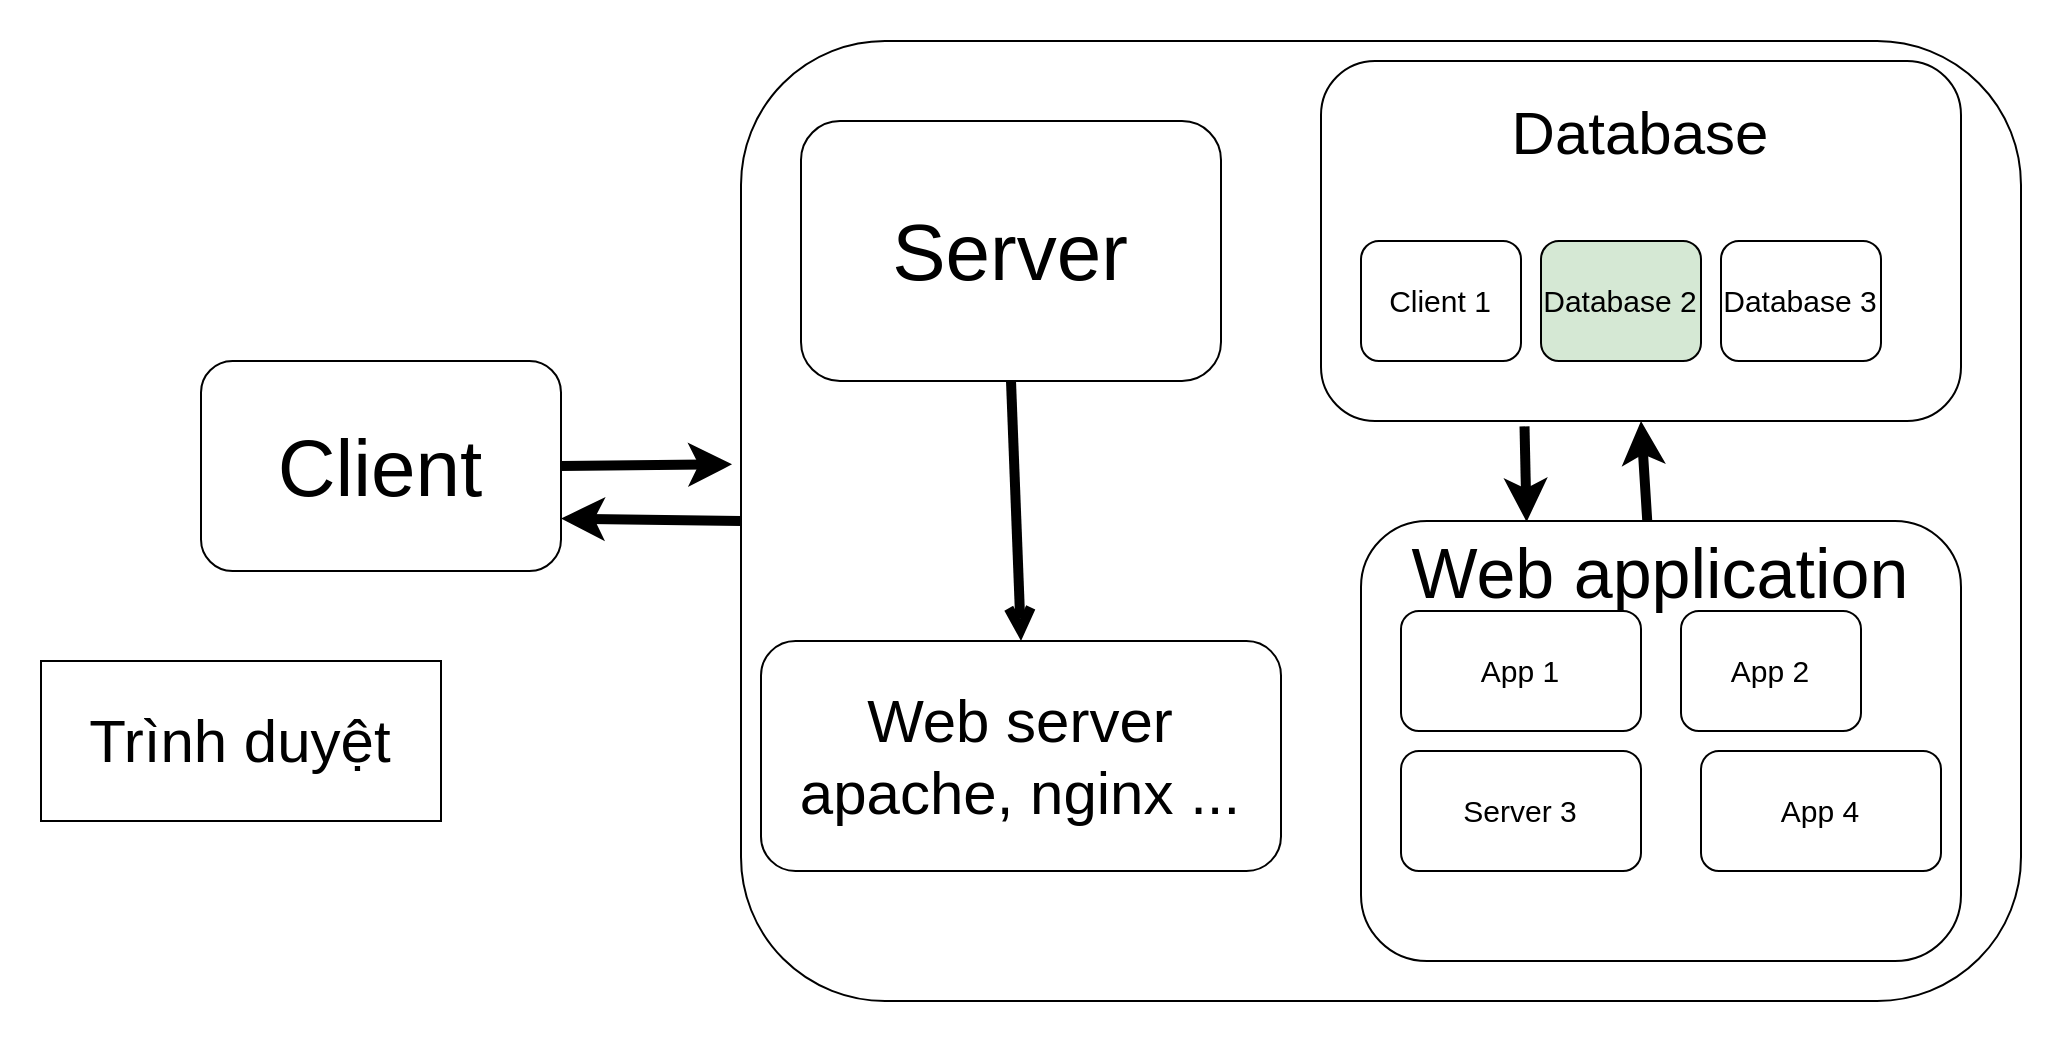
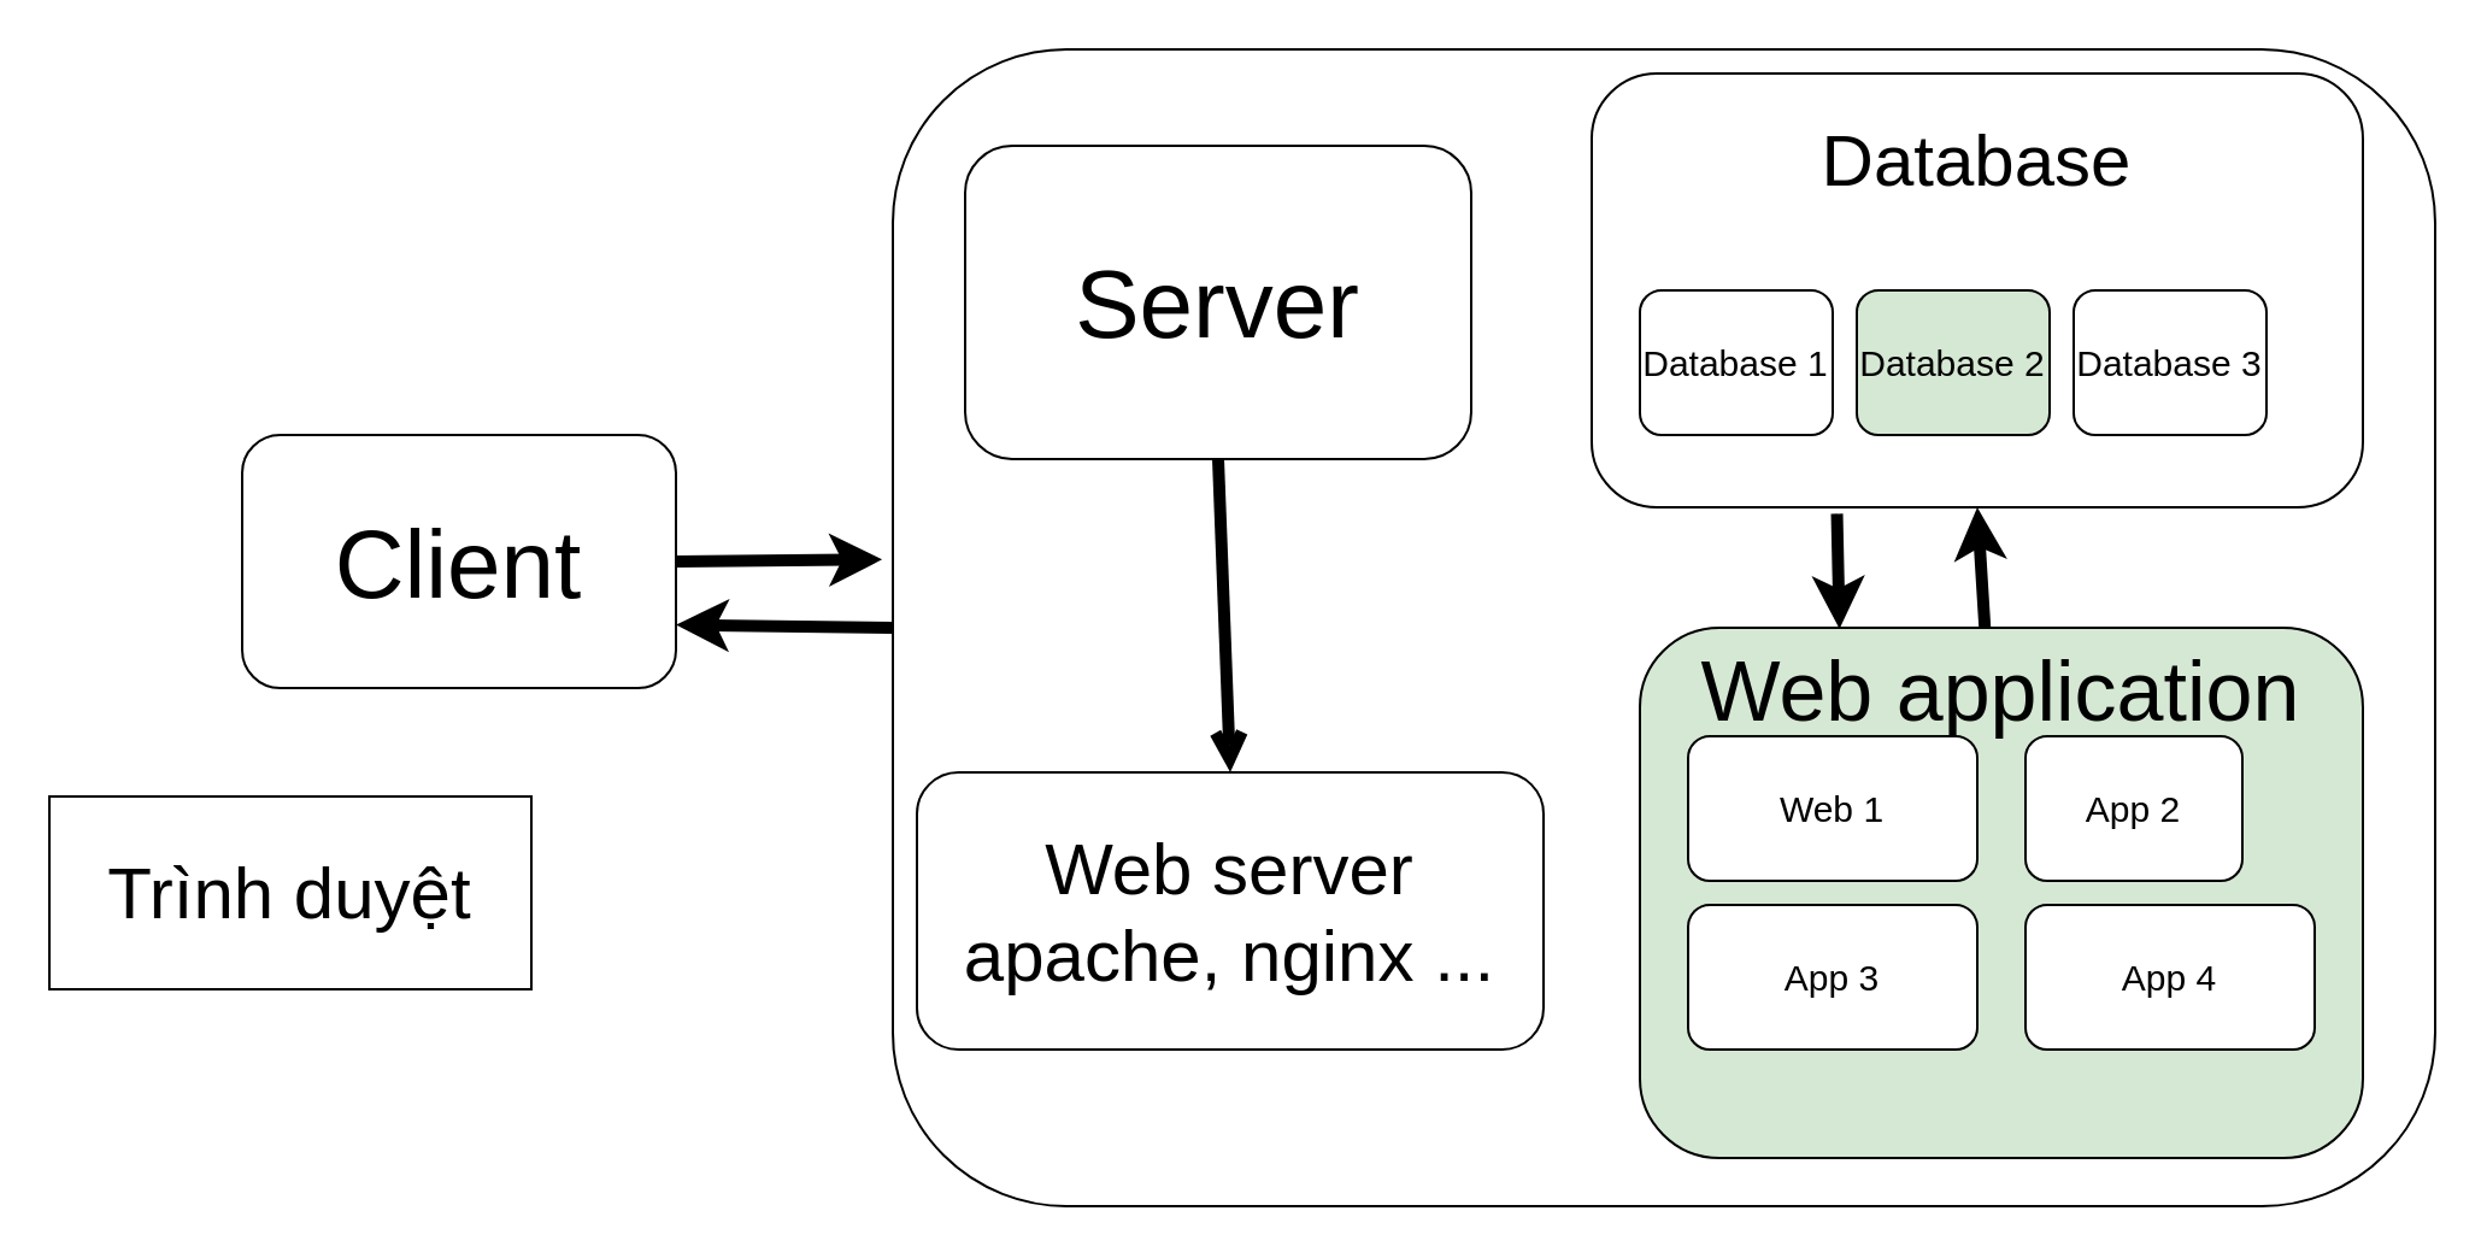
- <mxCell id="11" value="&lt;font style=&quot;font-size: 15px&quot;&gt;Client 1&lt;/font&gt;" style="rounded=1;whiteSpace=wrap;html=1;" vertex="1" parent="1"><mxGeometry x="680" y="120" width="80" height="60" as="geometry" /></mxCell>
+ <mxCell id="11" value="&lt;font style=&quot;font-size: 15px&quot;&gt;Database 1&lt;/font&gt;" style="rounded=1;whiteSpace=wrap;html=1;" vertex="1" parent="1"><mxGeometry x="680" y="120" width="80" height="60" as="geometry" /></mxCell>
- <mxCell id="15" value="&lt;font style=&quot;font-size: 15px&quot;&gt;App 1&lt;/font&gt;" style="rounded=1;whiteSpace=wrap;html=1;" vertex="1" parent="1"><mxGeometry x="700" y="305" width="120" height="60" as="geometry" /></mxCell>
+ <mxCell id="15" value="&lt;font style=&quot;font-size: 15px&quot;&gt;Web 1&lt;/font&gt;" style="rounded=1;whiteSpace=wrap;html=1;" vertex="1" parent="1"><mxGeometry x="700" y="305" width="120" height="60" as="geometry" /></mxCell>
- <mxCell id="14" value="&lt;font style=&quot;font-size: 35px&quot;&gt;Web application&lt;br&gt;&lt;br&gt;&lt;br&gt;&lt;br&gt;&lt;br&gt;&lt;/font&gt;" style="rounded=1;whiteSpace=wrap;html=1;" vertex="1" parent="1"><mxGeometry x="680" y="260" width="300" height="220" as="geometry" /></mxCell>
+ <mxCell id="14" value="&lt;font style=&quot;font-size: 35px&quot;&gt;Web application&lt;br&gt;&lt;br&gt;&lt;br&gt;&lt;br&gt;&lt;br&gt;&lt;/font&gt;" style="rounded=1;whiteSpace=wrap;html=1;fillColor=#d5e8d4;" vertex="1" parent="1"><mxGeometry x="680" y="260" width="300" height="220" as="geometry" /></mxCell>
- <mxCell id="17" value="&lt;font style=&quot;font-size: 15px&quot;&gt;Server 3&lt;/font&gt;" style="rounded=1;whiteSpace=wrap;html=1;" vertex="1" parent="1"><mxGeometry x="700" y="375" width="120" height="60" as="geometry" /></mxCell>
+ <mxCell id="17" value="&lt;font style=&quot;font-size: 15px&quot;&gt;App 3&lt;/font&gt;" style="rounded=1;whiteSpace=wrap;html=1;" vertex="1" parent="1"><mxGeometry x="700" y="375" width="120" height="60" as="geometry" /></mxCell>
- <mxCell id="18" value="&lt;font style=&quot;font-size: 15px&quot;&gt;App 4&lt;/font&gt;" style="rounded=1;whiteSpace=wrap;html=1;" vertex="1" parent="1"><mxGeometry x="850" y="375" width="120" height="60" as="geometry" /></mxCell>
+ <mxCell id="18" value="&lt;font style=&quot;font-size: 15px&quot;&gt;App 4&lt;/font&gt;" style="rounded=1;whiteSpace=wrap;html=1;" vertex="1" parent="1"><mxGeometry x="840" y="375" width="120" height="60" as="geometry" /></mxCell>
